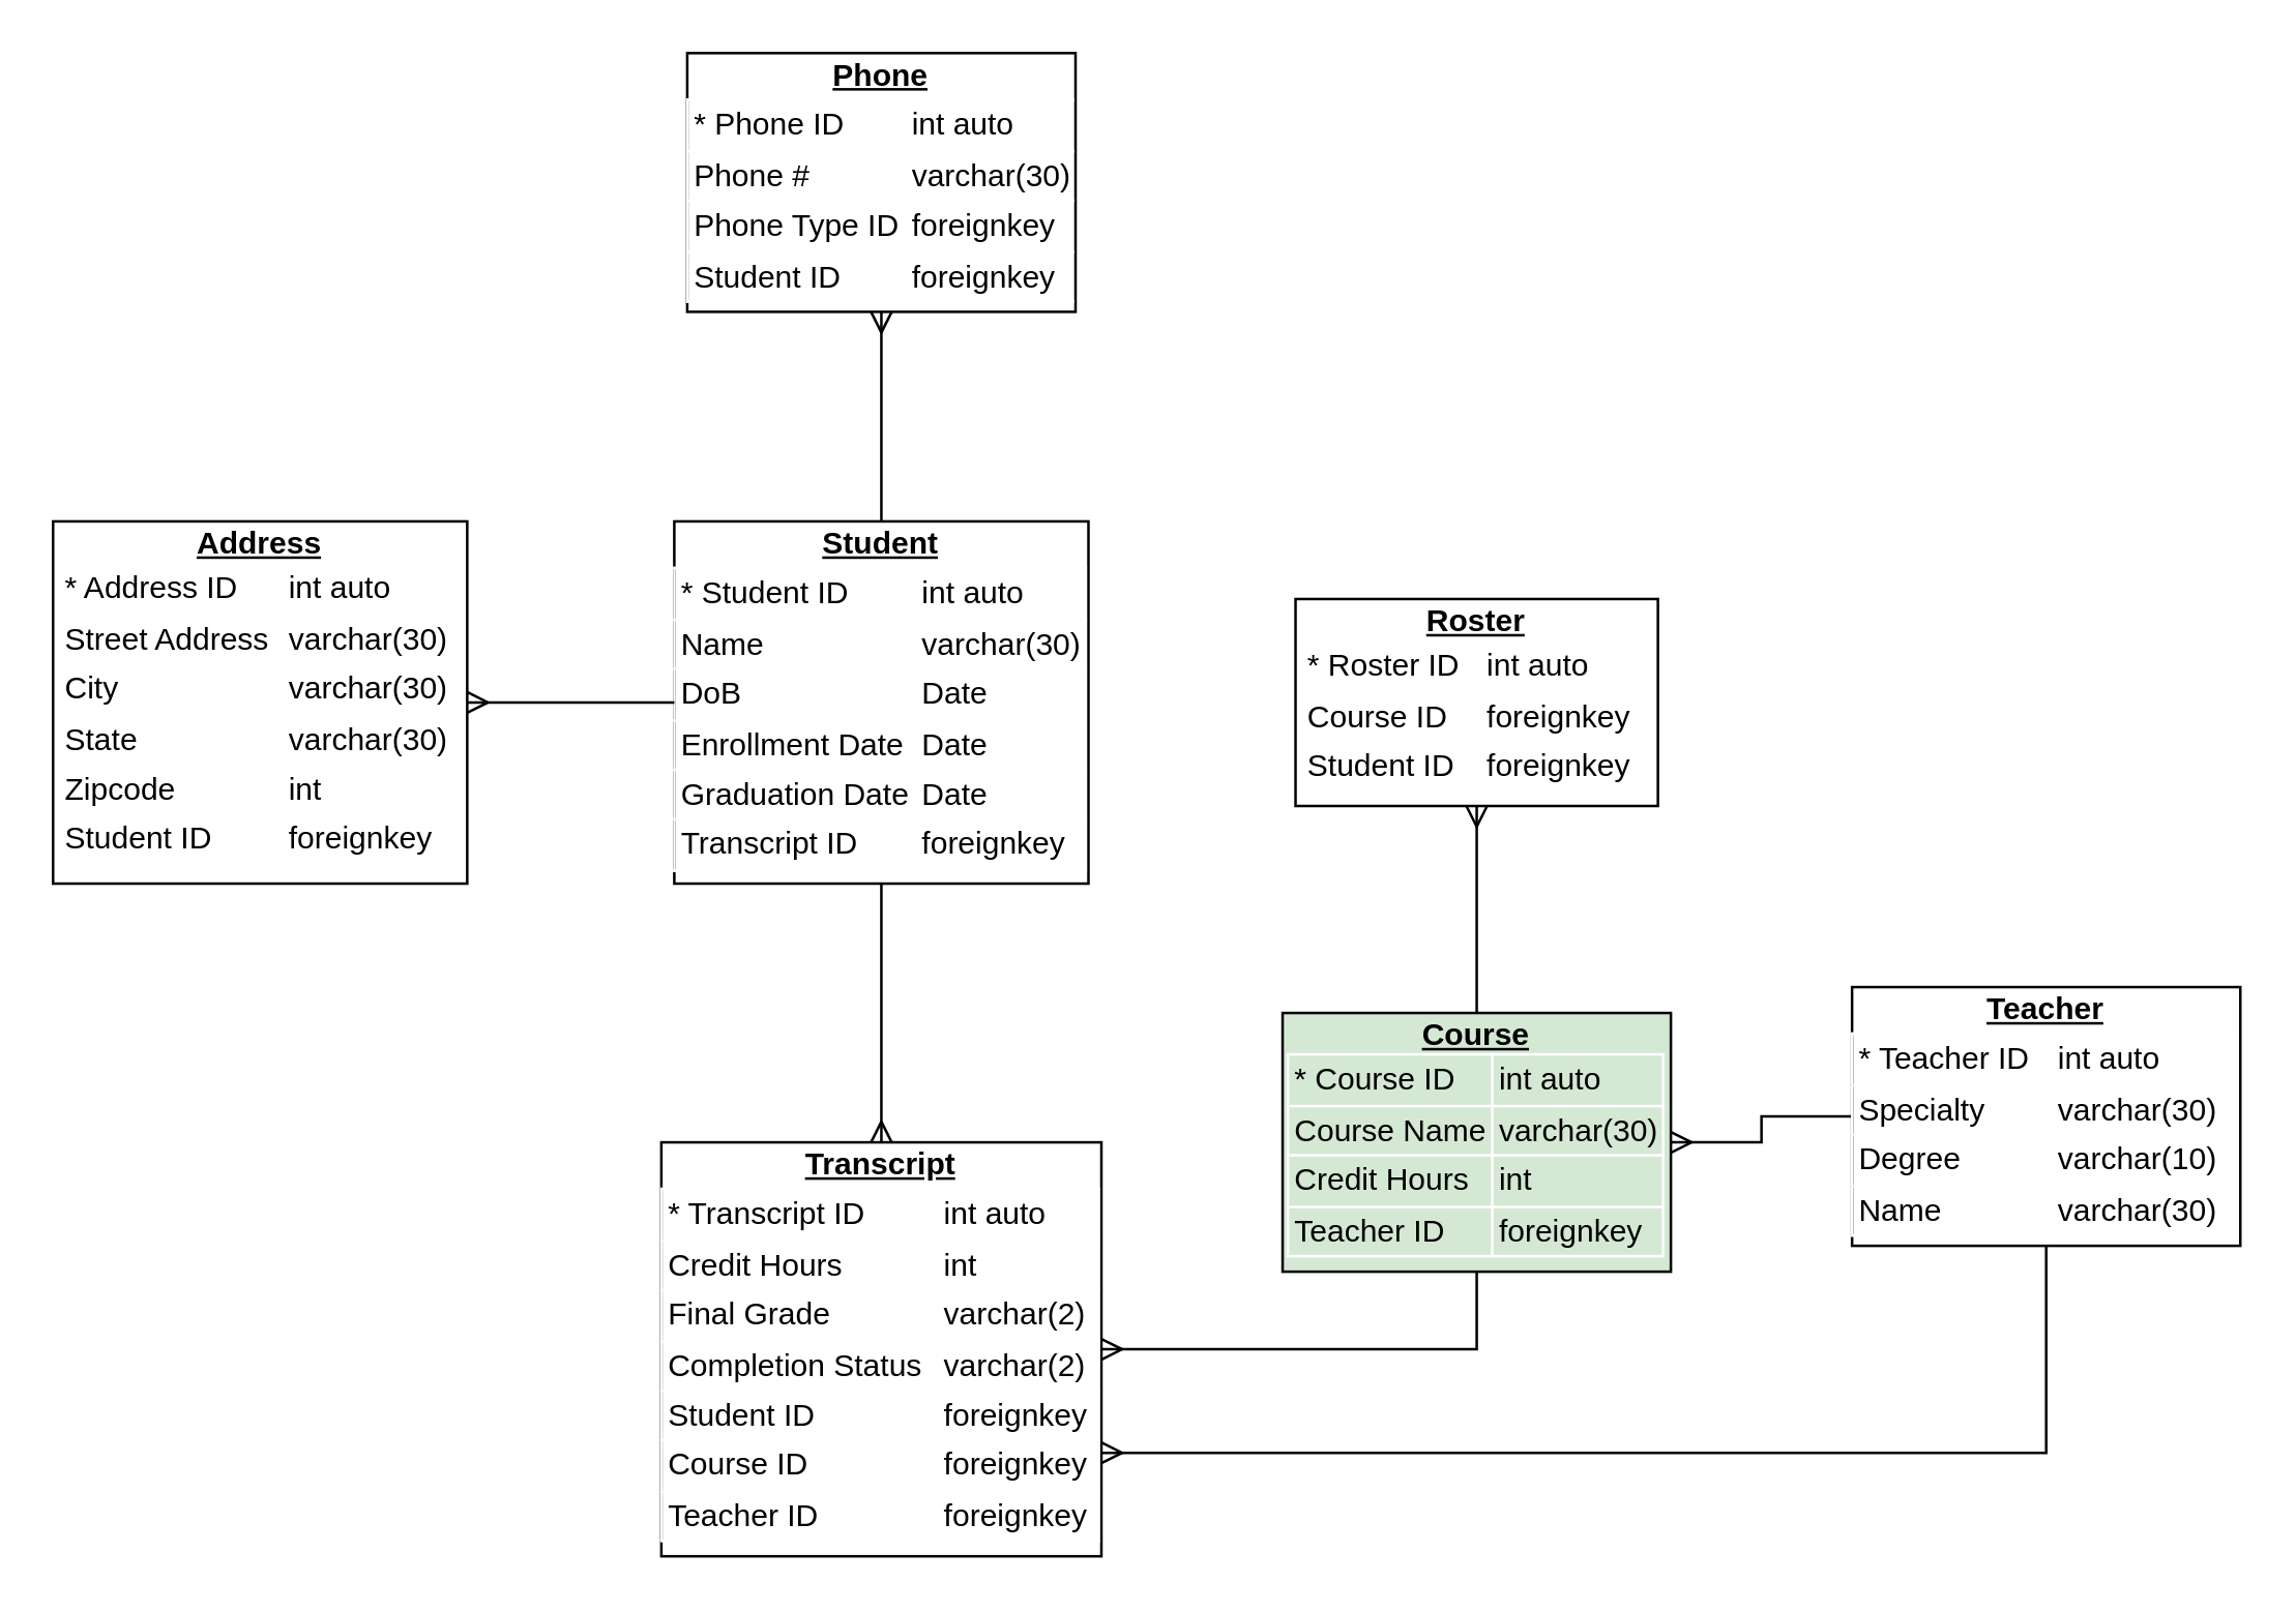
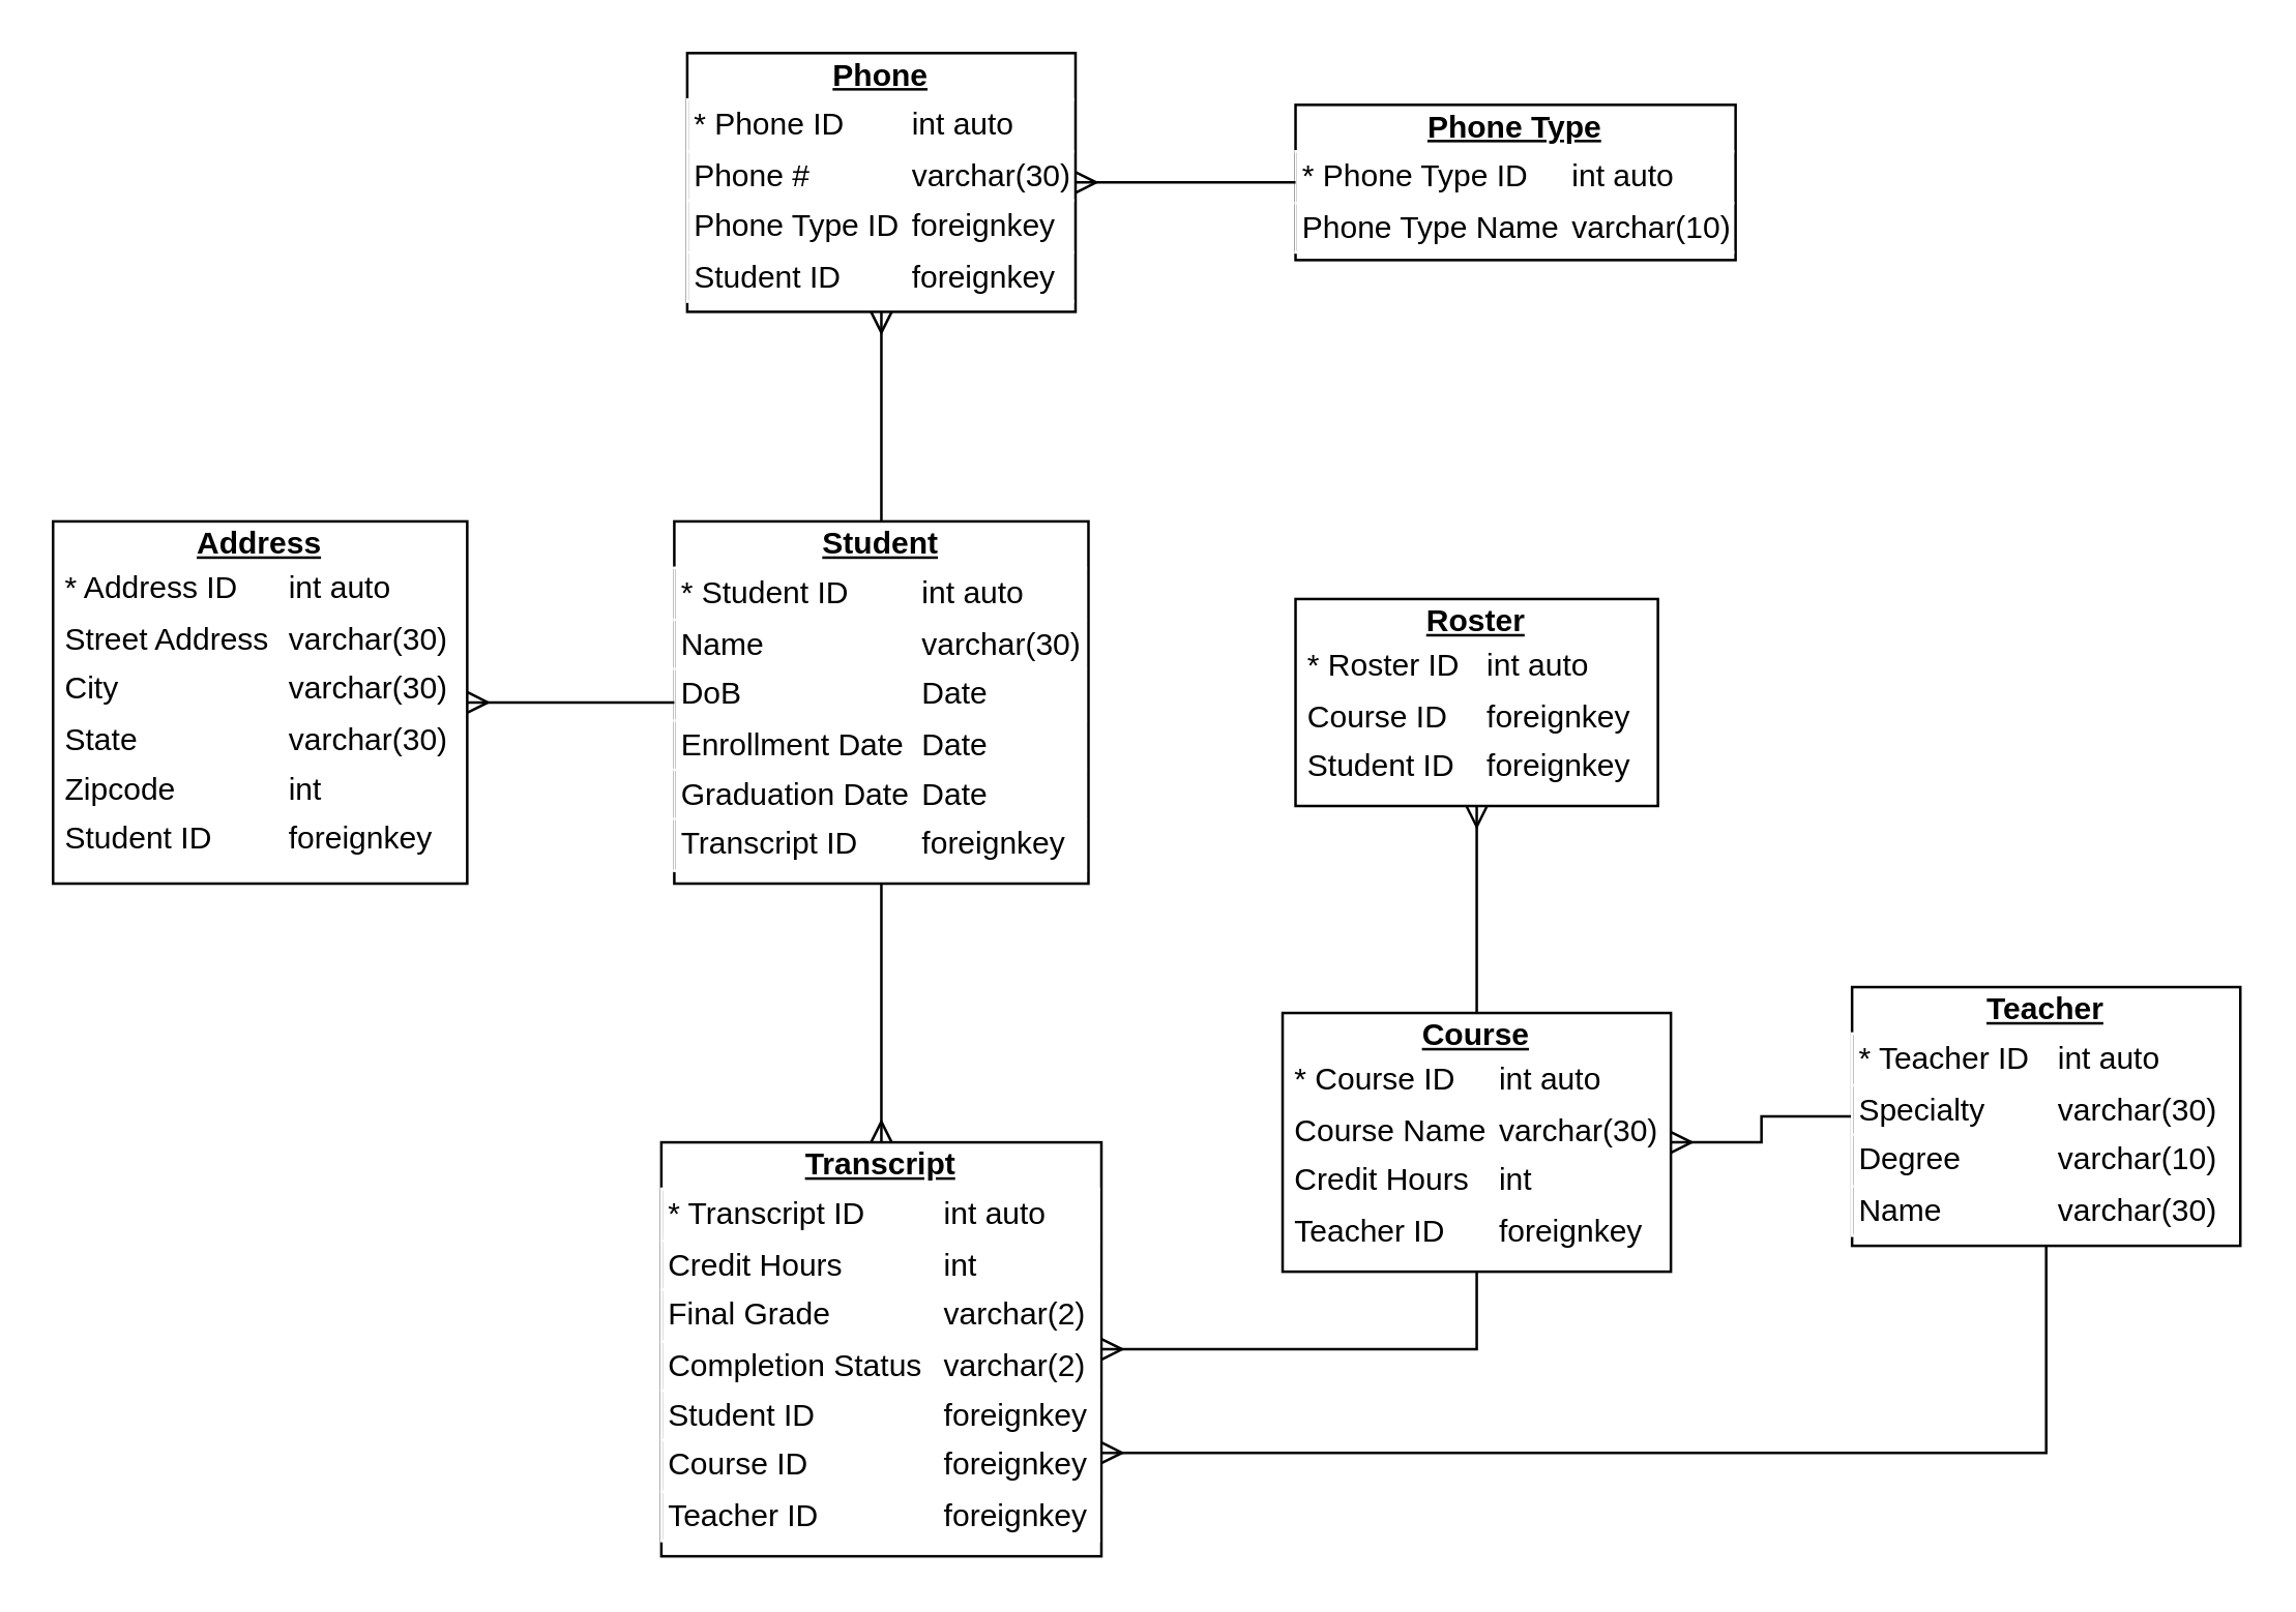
+ <mxCell id="4" style="edgeStyle=orthogonalEdgeStyle;rounded=0;orthogonalLoop=1;jettySize=auto;html=1;exitX=1;exitY=0.5;exitDx=0;exitDy=0;entryX=0;entryY=0.5;entryDx=0;entryDy=0;fontColor=#000000;startArrow=ERmany;startFill=0;endArrow=none;endFill=0;" edge="1" parent="1" source="6" target="3"><mxGeometry relative="1" as="geometry" /></mxCell>
+ <mxCell id="3" value="&lt;div style=&quot;box-sizing: border-box ; width: 100% ; padding: 2px&quot;&gt;&lt;u&gt;&lt;b&gt;Phone Type&lt;/b&gt;&lt;/u&gt;&lt;/div&gt;&lt;table style=&quot;width: 100% ; font-size: 1em ; border: 1px solid rgb(255 , 255 , 255) ; border-collapse: collapse&quot; cellpadding=&quot;2&quot; cellspacing=&quot;0&quot; border=&quot;1&quot;&gt;&lt;tbody&gt;&lt;tr&gt;&lt;td style=&quot;text-align: left&quot;&gt;* Phone Type ID&lt;/td&gt;&lt;td style=&quot;text-align: left&quot;&gt;int auto&lt;/td&gt;&lt;/tr&gt;&lt;tr&gt;&lt;td style=&quot;text-align: left&quot;&gt;Phone Type Name&lt;/td&gt;&lt;td style=&quot;text-align: left ; border-collapse: collapse&quot;&gt;varchar(10)&lt;/td&gt;&lt;/tr&gt;&lt;/tbody&gt;&lt;/table&gt;" style="verticalAlign=top;align=center;overflow=fill;html=1;rounded=0;shadow=0;glass=0;comic=0;" vertex="1" parent="1"><mxGeometry x="500" y="40" width="170" height="60" as="geometry" /></mxCell>
- <mxCell id="16" value="&lt;div style=&quot;box-sizing: border-box ; width: 100% ; padding: 2px&quot;&gt;&lt;b&gt;&lt;u&gt;Course&lt;/u&gt;&lt;/b&gt;&lt;table cellpadding=&quot;2&quot; cellspacing=&quot;0&quot; border=&quot;1&quot; style=&quot;font-size: 1em ; width: 100% ; border: 1px solid rgb(255 , 255 , 255) ; border-collapse: collapse&quot;&gt;&lt;tbody&gt;&lt;tr&gt;&lt;td style=&quot;text-align: left&quot;&gt;* Course ID&lt;/td&gt;&lt;td style=&quot;text-align: left&quot;&gt;int auto&lt;/td&gt;&lt;/tr&gt;&lt;tr&gt;&lt;td style=&quot;text-align: left&quot;&gt;Course Name&lt;/td&gt;&lt;td style=&quot;text-align: left ; border-collapse: collapse&quot;&gt;varchar(30)&lt;/td&gt;&lt;/tr&gt;&lt;tr&gt;&lt;td style=&quot;text-align: left&quot;&gt;Credit Hours&lt;/td&gt;&lt;td style=&quot;text-align: left&quot;&gt;int&lt;/td&gt;&lt;/tr&gt;&lt;tr&gt;&lt;td style=&quot;text-align: left&quot;&gt;Teacher ID&lt;/td&gt;&lt;td style=&quot;text-align: left&quot;&gt;foreignkey&lt;br&gt;&lt;/td&gt;&lt;/tr&gt;&lt;/tbody&gt;&lt;/table&gt;&lt;/div&gt;" style="verticalAlign=top;align=center;overflow=fill;html=1;rounded=0;shadow=0;glass=0;comic=0;fillColor=#d5e8d4;" vertex="1" parent="1"><mxGeometry x="495" y="391" width="150" height="100" as="geometry" /></mxCell>
+ <mxCell id="16" value="&lt;div style=&quot;box-sizing: border-box ; width: 100% ; padding: 2px&quot;&gt;&lt;b&gt;&lt;u&gt;Course&lt;/u&gt;&lt;/b&gt;&lt;table cellpadding=&quot;2&quot; cellspacing=&quot;0&quot; border=&quot;1&quot; style=&quot;font-size: 1em ; width: 100% ; border: 1px solid rgb(255 , 255 , 255) ; border-collapse: collapse&quot;&gt;&lt;tbody&gt;&lt;tr&gt;&lt;td style=&quot;text-align: left&quot;&gt;* Course ID&lt;/td&gt;&lt;td style=&quot;text-align: left&quot;&gt;int auto&lt;/td&gt;&lt;/tr&gt;&lt;tr&gt;&lt;td style=&quot;text-align: left&quot;&gt;Course Name&lt;/td&gt;&lt;td style=&quot;text-align: left ; border-collapse: collapse&quot;&gt;varchar(30)&lt;/td&gt;&lt;/tr&gt;&lt;tr&gt;&lt;td style=&quot;text-align: left&quot;&gt;Credit Hours&lt;/td&gt;&lt;td style=&quot;text-align: left&quot;&gt;int&lt;/td&gt;&lt;/tr&gt;&lt;tr&gt;&lt;td style=&quot;text-align: left&quot;&gt;Teacher ID&lt;/td&gt;&lt;td style=&quot;text-align: left&quot;&gt;foreignkey&lt;br&gt;&lt;/td&gt;&lt;/tr&gt;&lt;/tbody&gt;&lt;/table&gt;&lt;/div&gt;" style="verticalAlign=top;align=center;overflow=fill;html=1;rounded=0;shadow=0;glass=0;comic=0;" vertex="1" parent="1"><mxGeometry x="495" y="391" width="150" height="100" as="geometry" /></mxCell>
